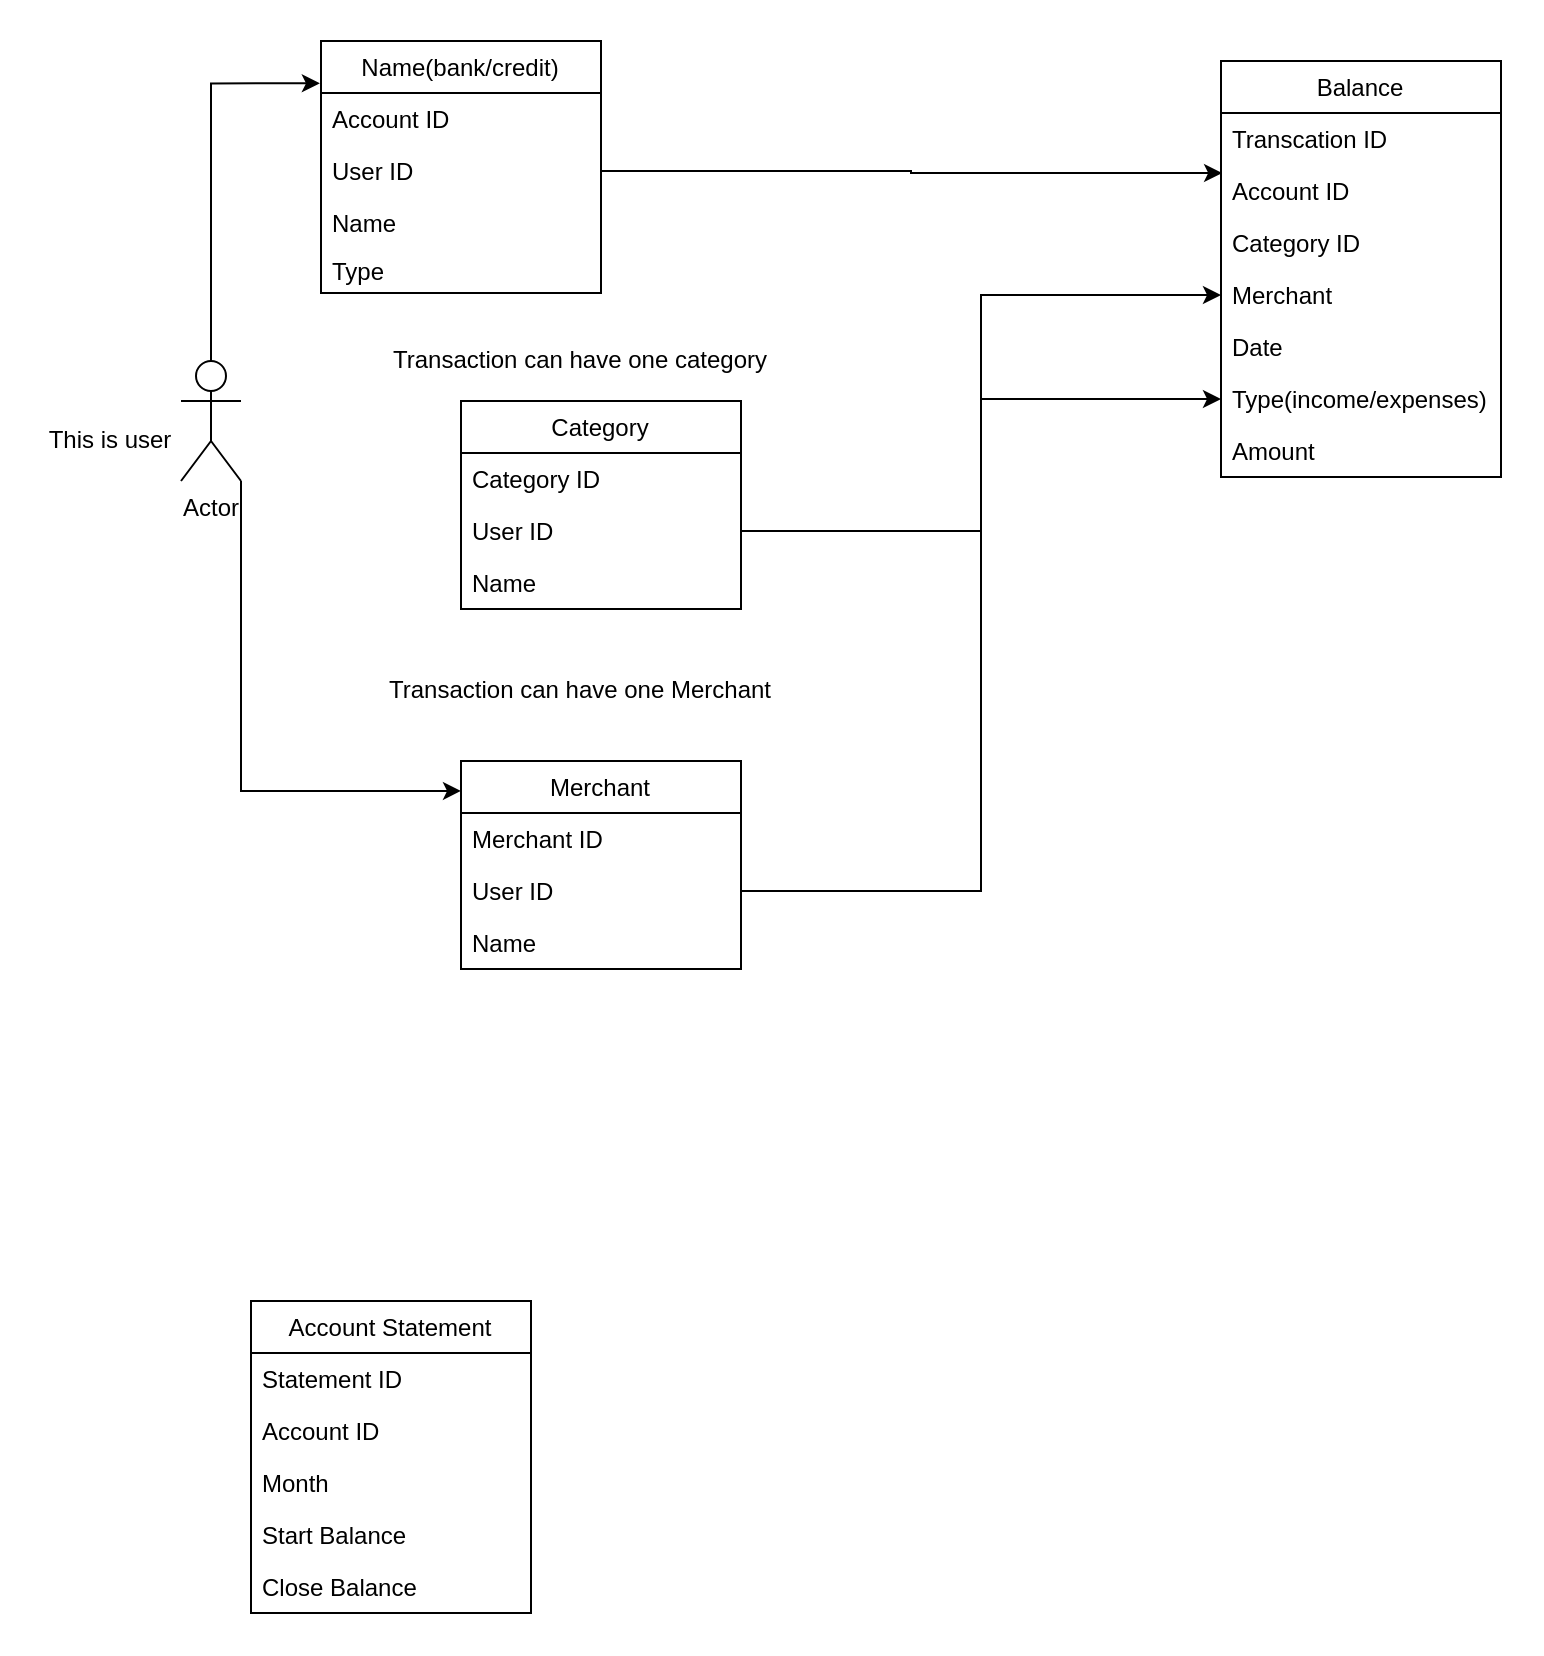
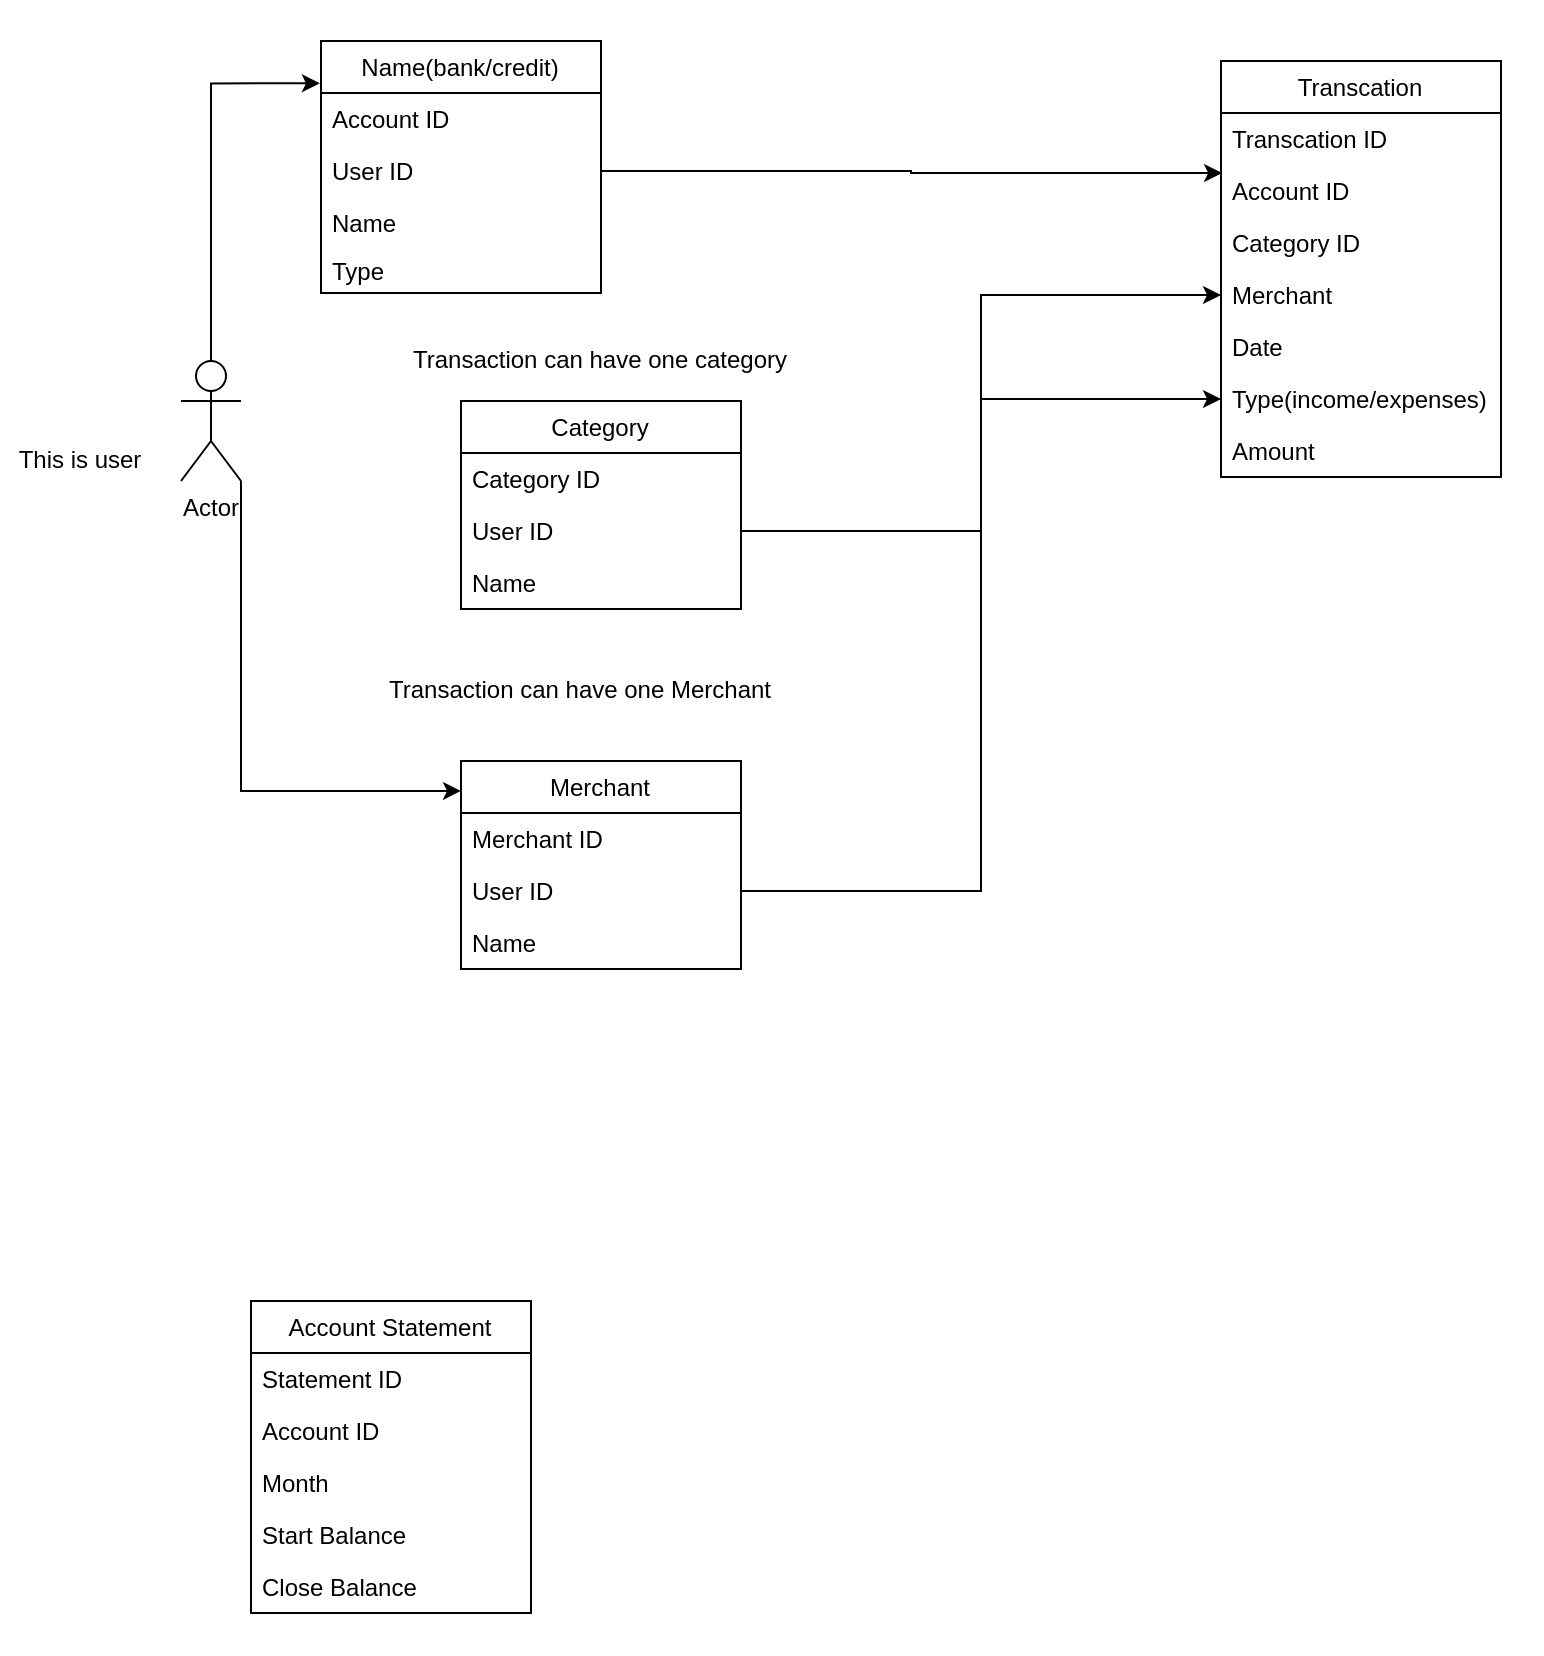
- <mxCell id="21" value="Balance" style="swimlane;fontStyle=0;childLayout=stackLayout;horizontal=1;startSize=26;fillColor=none;horizontalStack=0;resizeParent=1;resizeParentMax=0;resizeLast=0;collapsible=1;marginBottom=0;" vertex="1" parent="1"><mxGeometry x="610" y="30" width="140" height="208" as="geometry" /></mxCell>
+ <mxCell id="21" value="Transcation" style="swimlane;fontStyle=0;childLayout=stackLayout;horizontal=1;startSize=26;fillColor=none;horizontalStack=0;resizeParent=1;resizeParentMax=0;resizeLast=0;collapsible=1;marginBottom=0;" vertex="1" parent="1"><mxGeometry x="610" y="30" width="140" height="208" as="geometry" /></mxCell>
- <mxCell id="15" value="Transaction can have one category" style="text;html=1;strokeColor=none;fillColor=none;align=center;verticalAlign=middle;whiteSpace=wrap;rounded=0;" vertex="1" parent="1"><mxGeometry x="190" y="170" width="200" height="20" as="geometry" /></mxCell>
+ <mxCell id="15" value="Transaction can have one category" style="text;html=1;strokeColor=none;fillColor=none;align=center;verticalAlign=middle;whiteSpace=wrap;rounded=0;" vertex="1" parent="1"><mxGeometry x="200" y="170" width="200" height="20" as="geometry" /></mxCell>
- <mxCell id="5" value="This is user&lt;br&gt;" style="text;html=1;strokeColor=none;fillColor=none;align=center;verticalAlign=middle;whiteSpace=wrap;rounded=0;" vertex="1" parent="1"><mxGeometry x="20" y="210" width="70" height="20" as="geometry" /></mxCell>
+ <mxCell id="5" value="This is user&lt;br&gt;" style="text;html=1;strokeColor=none;fillColor=none;align=center;verticalAlign=middle;whiteSpace=wrap;rounded=0;" vertex="1" parent="1"><mxGeometry x="5" y="220" width="70" height="20" as="geometry" /></mxCell>
